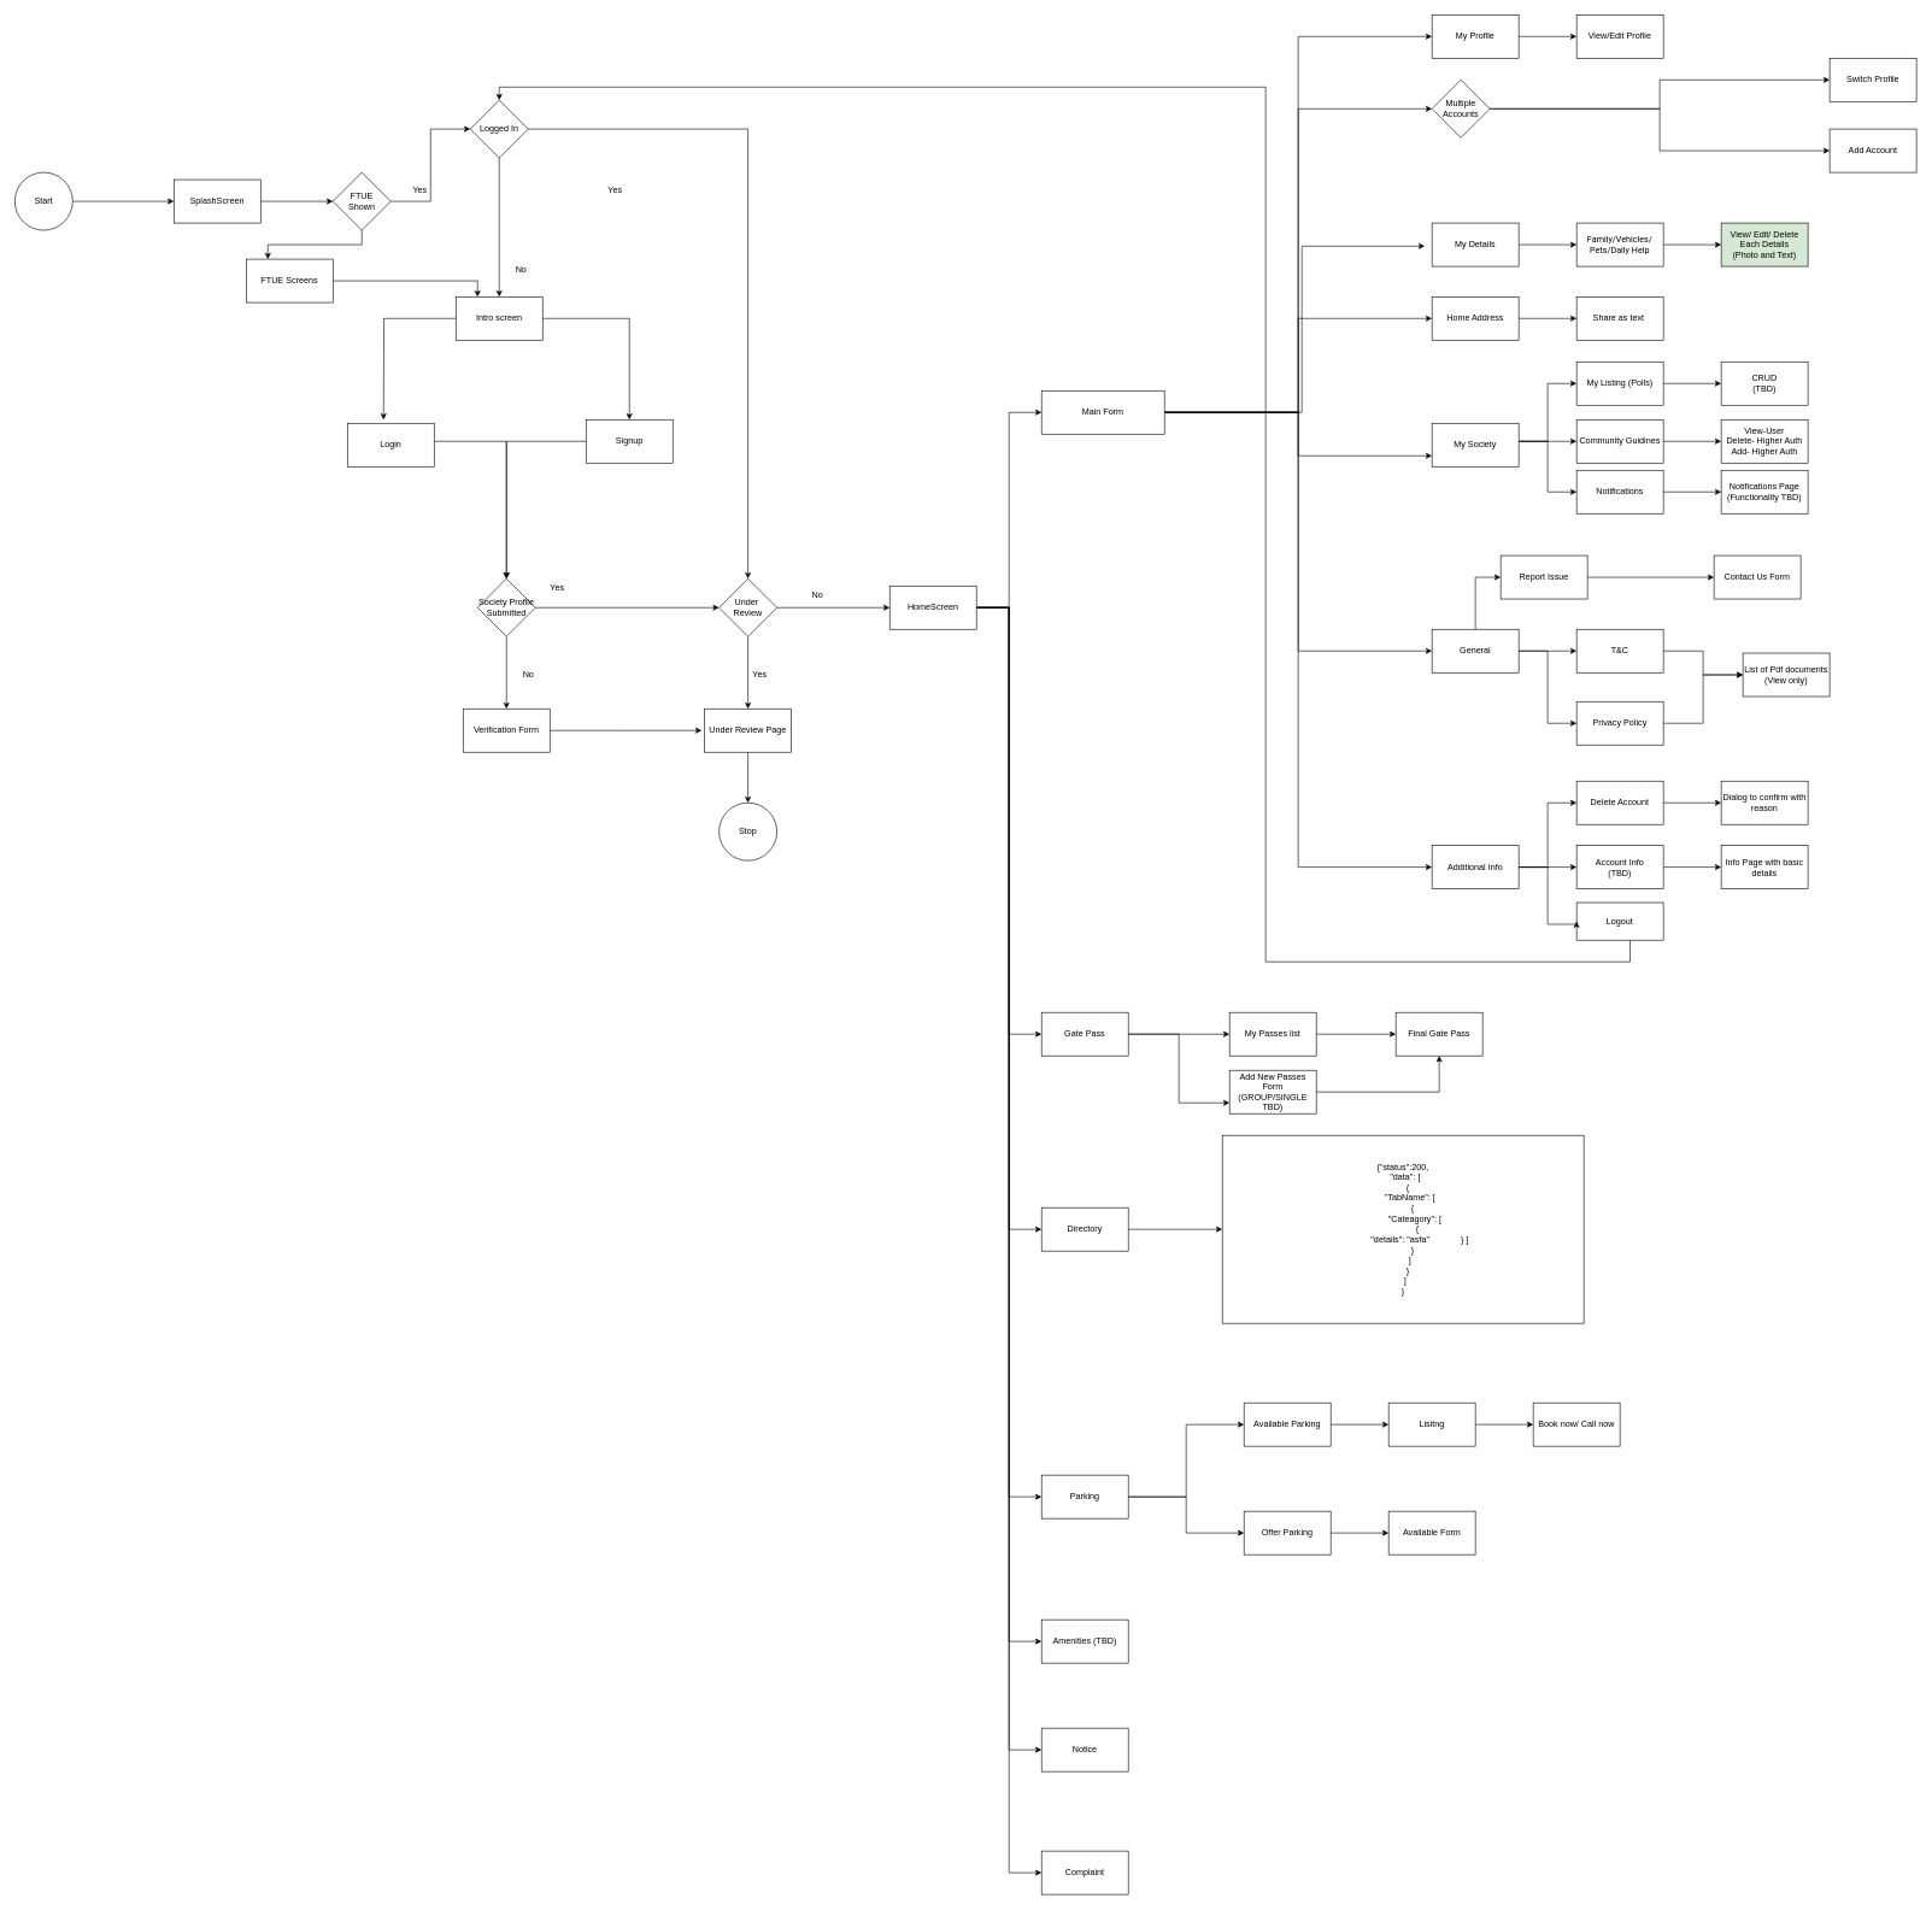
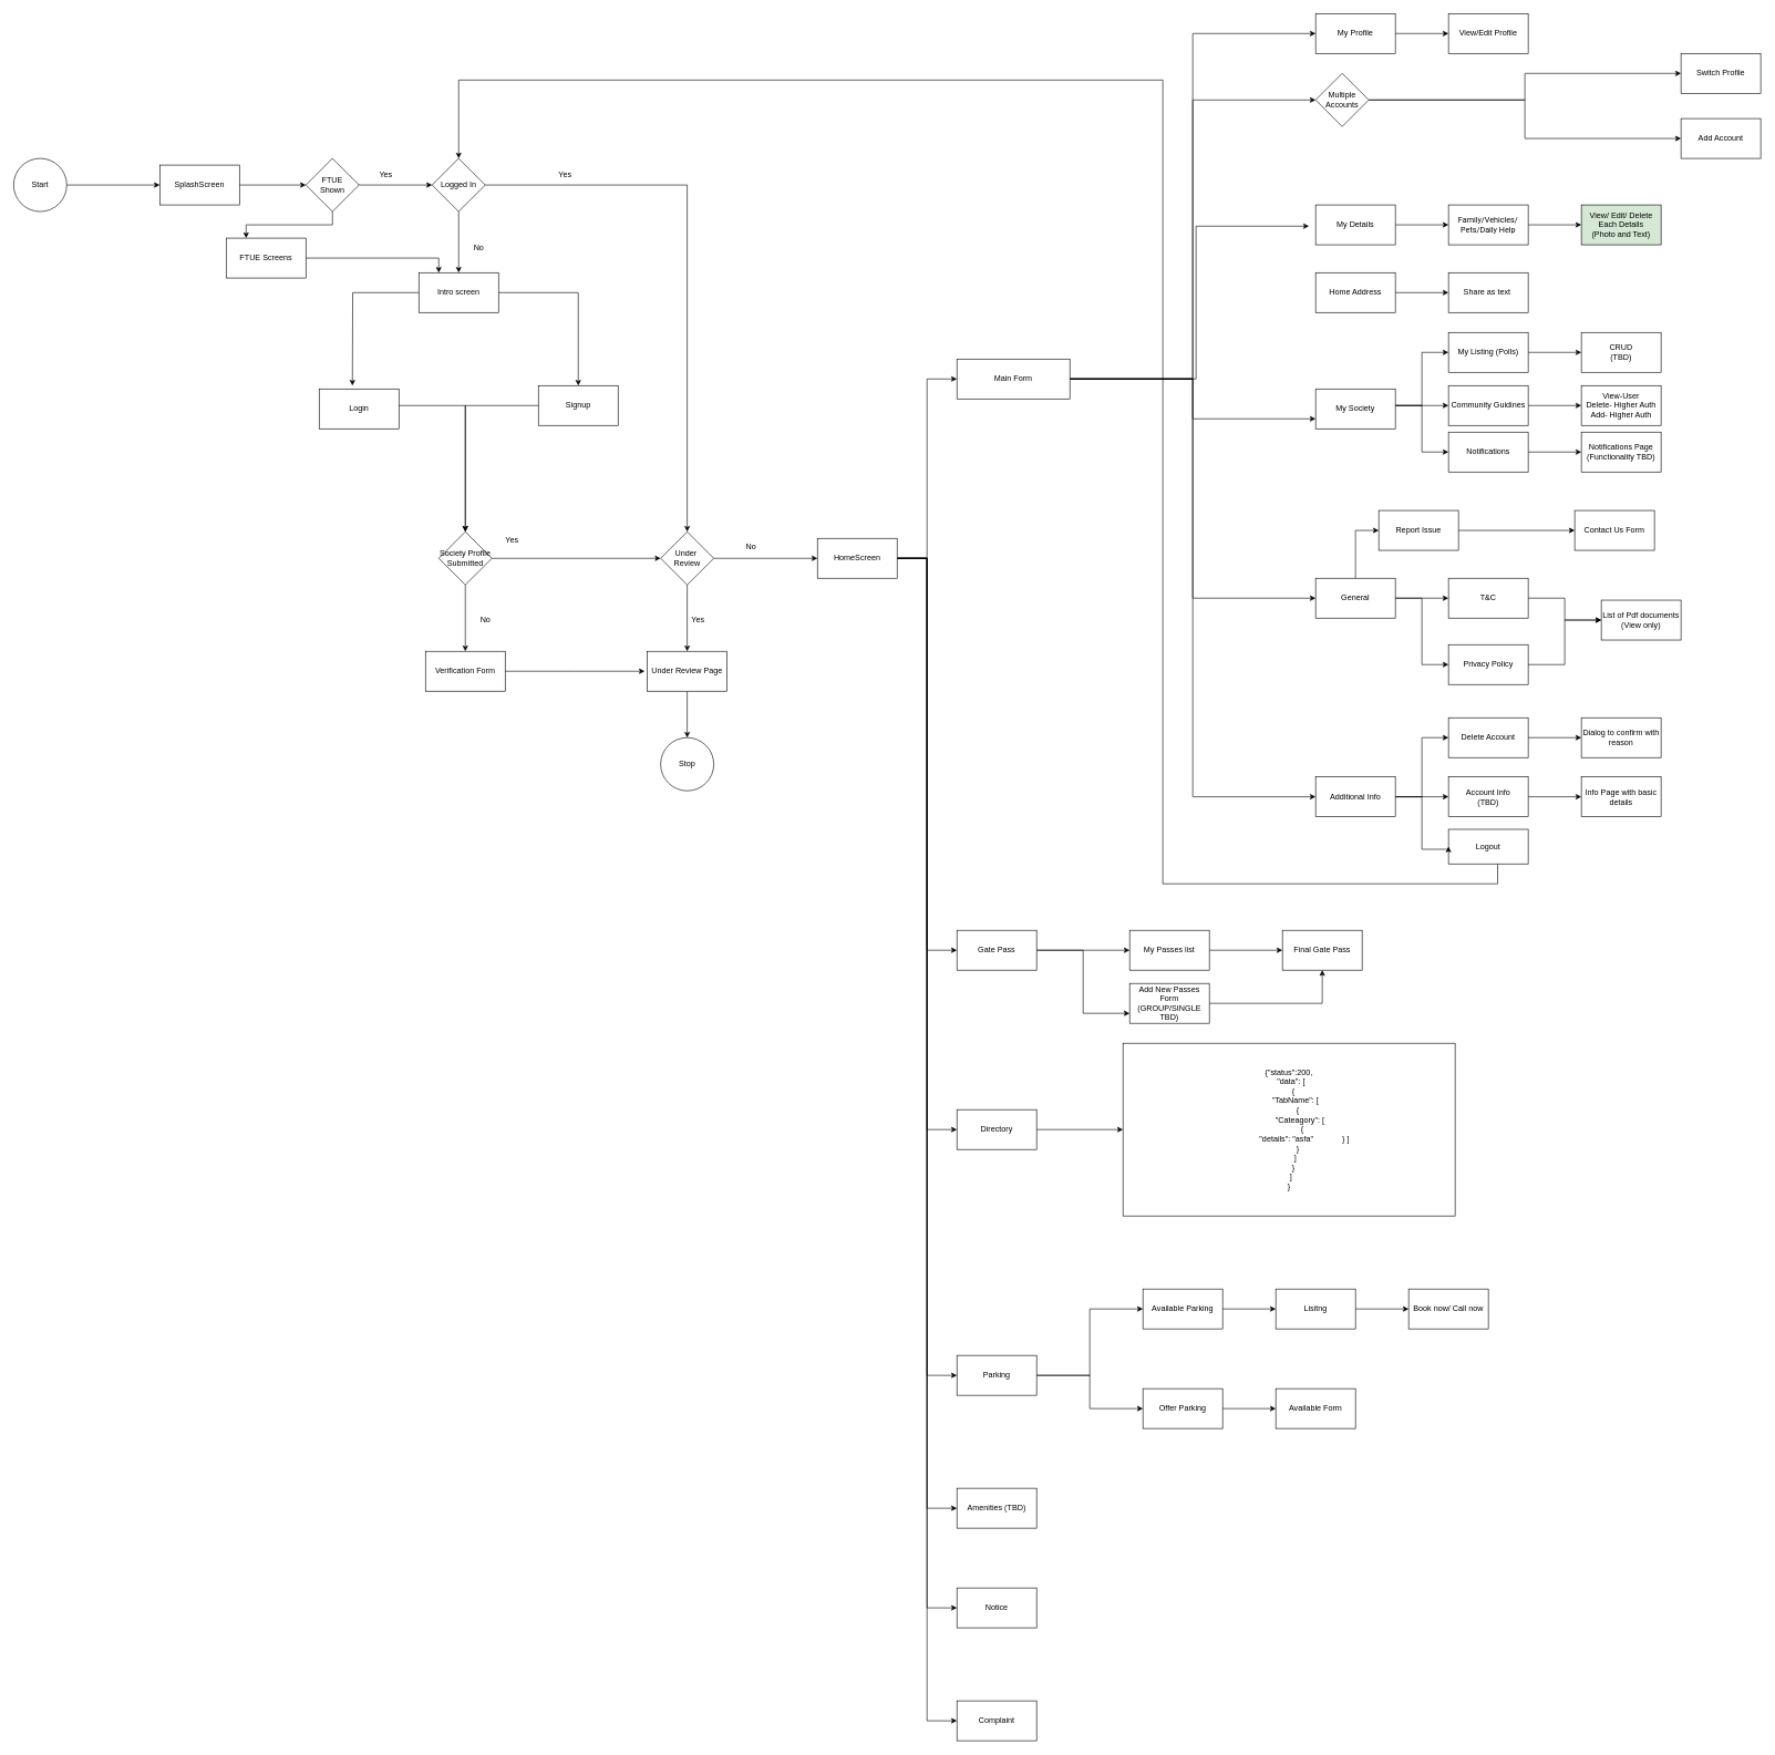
- <mxCell id="40" value="Logged In" style="rhombus;whiteSpace=wrap;html=1;rounded=0;" parent="1" vertex="1"><mxGeometry x="650" y="138" width="80" height="80" as="geometry" /></mxCell>
+ <mxCell id="40" value="Logged In" style="rhombus;whiteSpace=wrap;html=1;rounded=0;" parent="1" vertex="1"><mxGeometry x="650" y="238" width="80" height="80" as="geometry" /></mxCell>
- <mxCell id="22" style="edgeStyle=orthogonalEdgeStyle;rounded=0;orthogonalLoop=1;jettySize=auto;html=1;entryX=0;entryY=0.5;entryDx=0;entryDy=0;" parent="1" source="27" target="55" edge="1"><mxGeometry relative="1" as="geometry" /></mxCell>
